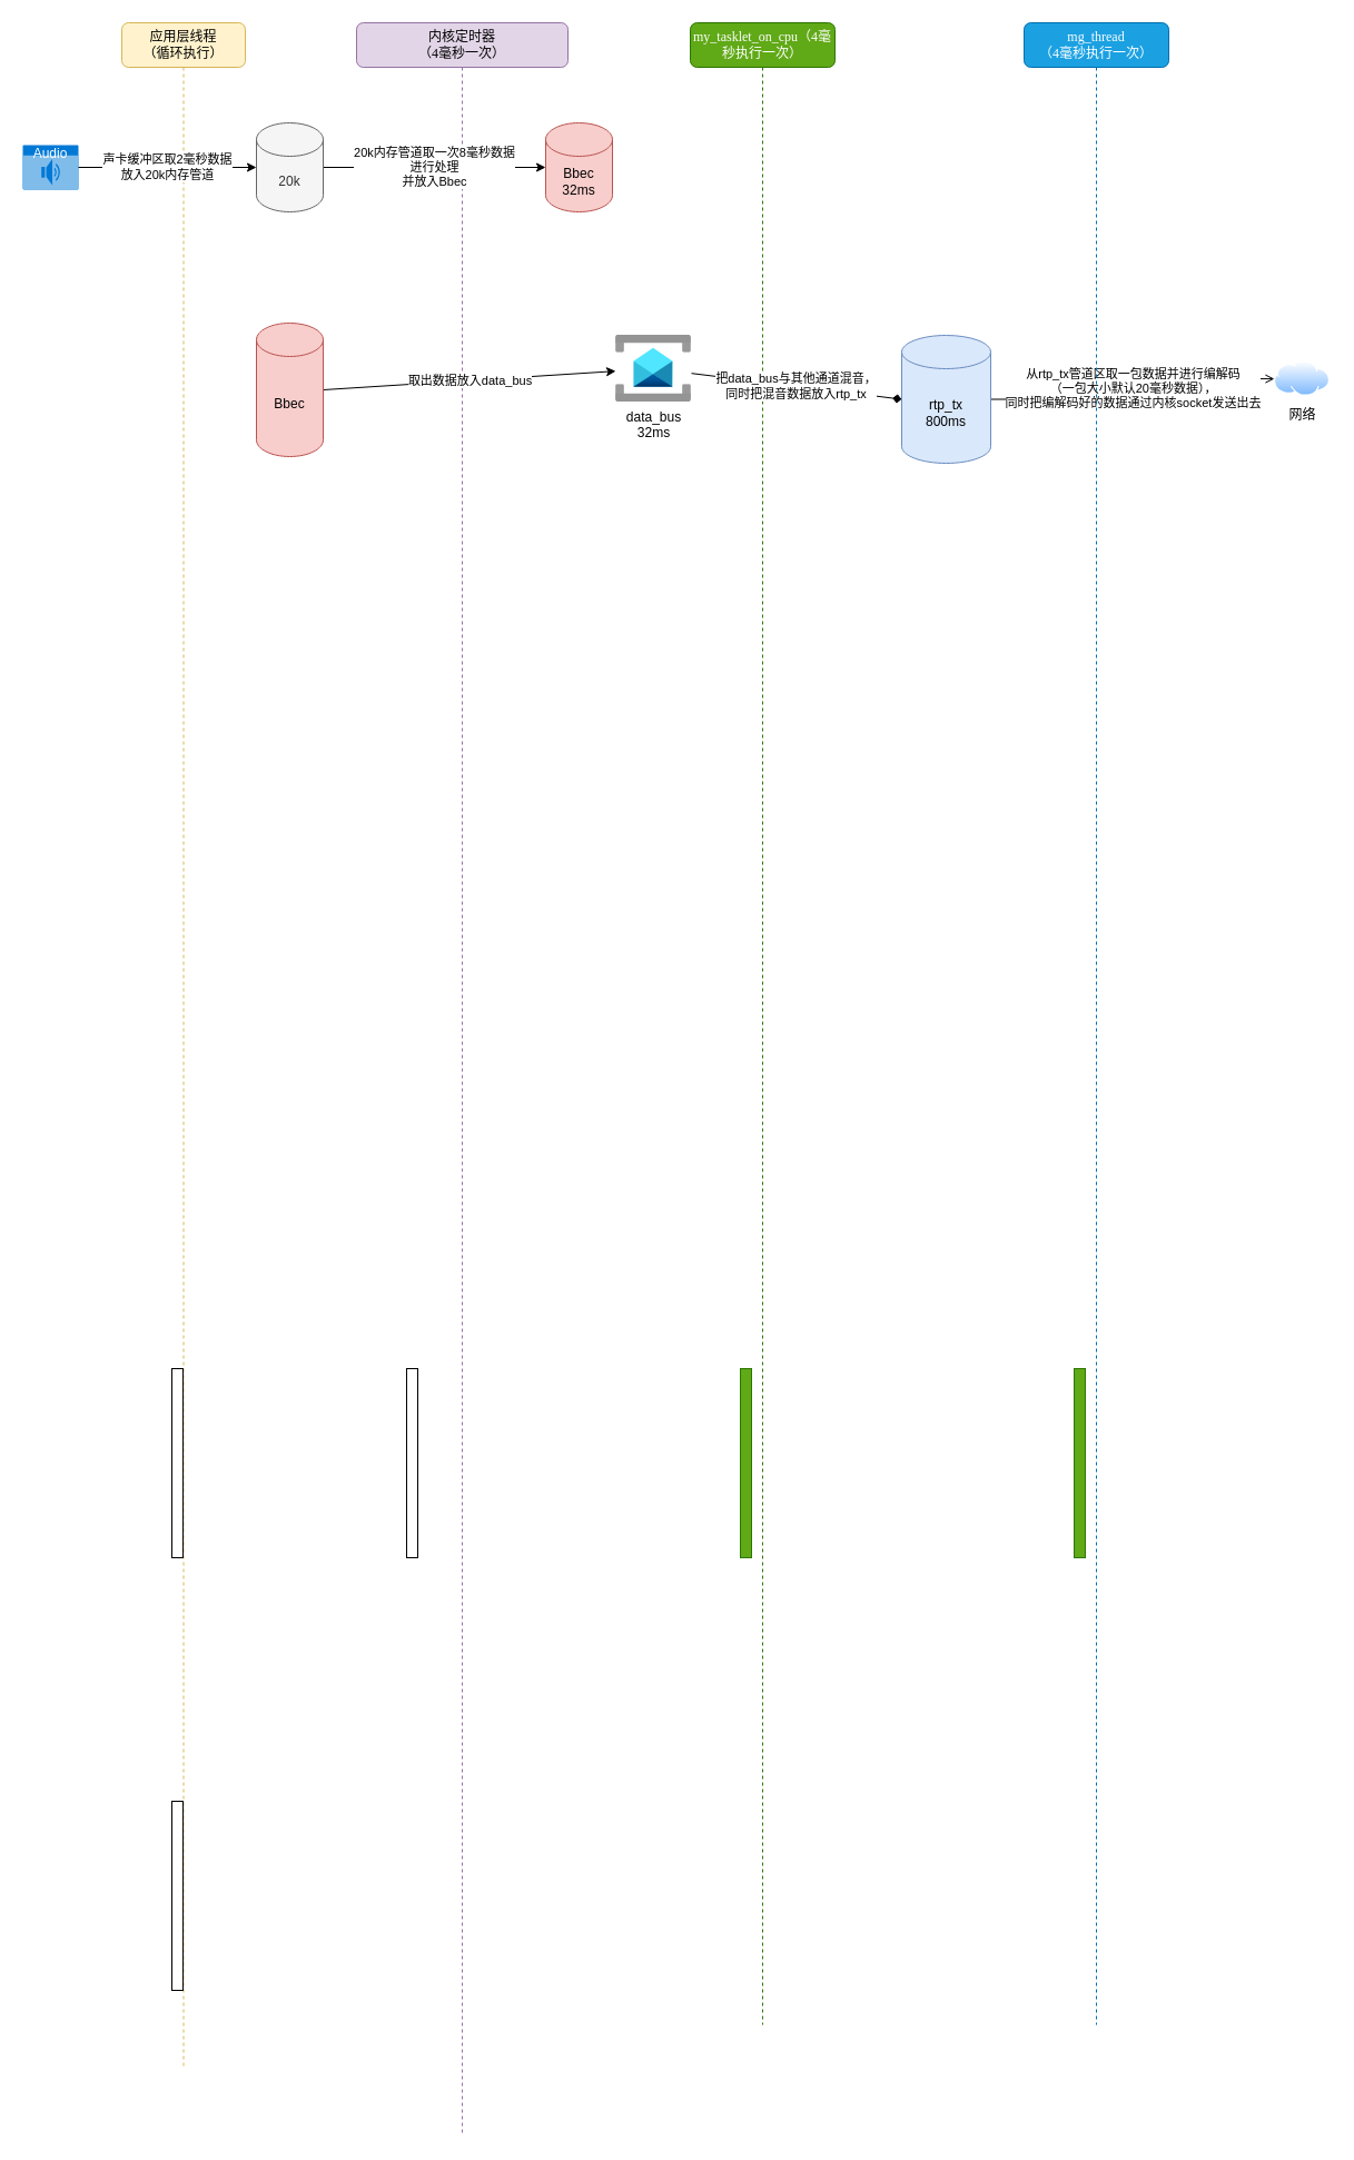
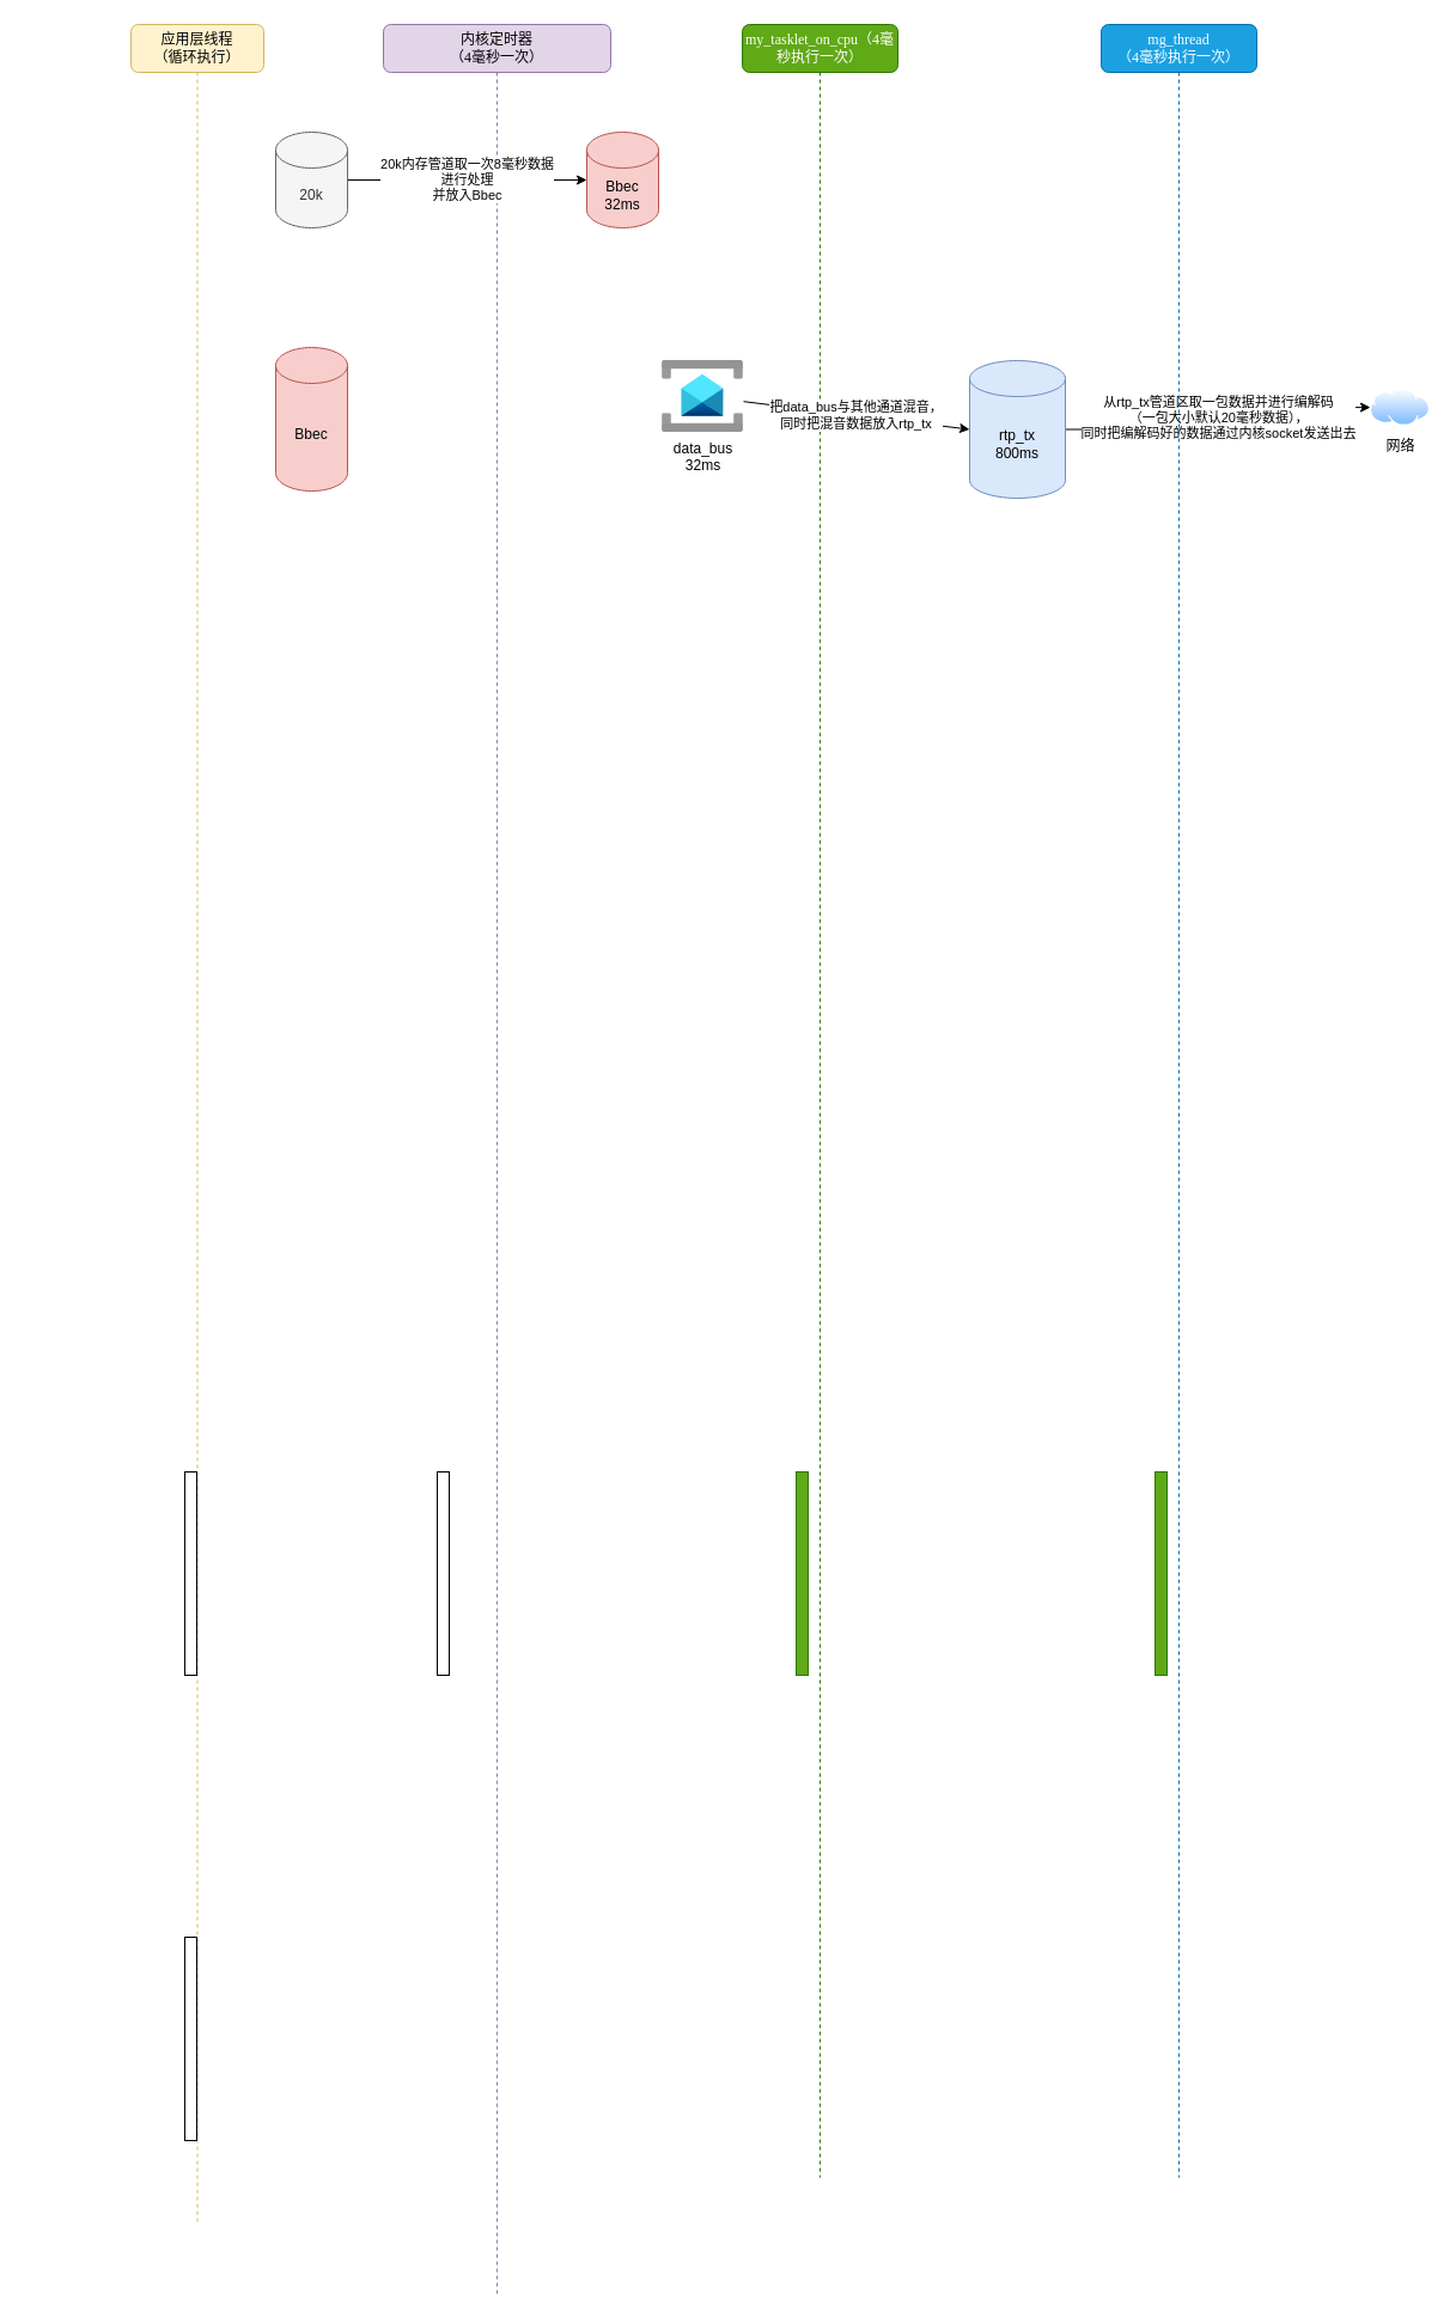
- <mxCell id="5" value="Audio" style="html=1;whiteSpace=wrap;strokeColor=none;fillColor=#0079D6;labelPosition=center;verticalLabelPosition=middle;verticalAlign=top;align=center;fontSize=12;outlineConnect=0;spacingTop=-6;fontColor=#FFFFFF;sketch=0;shape=mxgraph.sitemap.audio;" vertex="1" parent="1"><mxGeometry x="20" y="130" width="50" height="40" as="geometry" /></mxCell>
- <mxCell id="12" value="声卡缓冲区取2毫秒数据&lt;br&gt;放入20k内存管道" style="edgeStyle=orthogonalEdgeStyle;rounded=0;orthogonalLoop=1;jettySize=auto;html=1;entryX=0;entryY=0.5;entryDx=0;entryDy=0;entryPerimeter=0;" edge="1" parent="1" source="5" target="9"><mxGeometry relative="1" as="geometry" /></mxCell>
- <mxCell id="15" value="从rtp_tx管道区取一包数据并进行编解码&lt;br&gt;（一包大小默认20毫秒数据），&lt;br&gt;同时把编解码好的数据通过内核socket发送出去" style="edgeStyle=orthogonalEdgeStyle;rounded=0;orthogonalLoop=1;jettySize=auto;html=1;endArrow=open;" edge="1" parent="1" source="16" target="21"><mxGeometry x="-0.001" relative="1" as="geometry"><mxPoint as="offset" /></mxGeometry></mxCell>
+ <mxCell id="15" value="从rtp_tx管道区取一包数据并进行编解码&lt;br&gt;（一包大小默认20毫秒数据），&lt;br&gt;同时把编解码好的数据通过内核socket发送出去" style="edgeStyle=orthogonalEdgeStyle;rounded=0;orthogonalLoop=1;jettySize=auto;html=1;" edge="1" parent="1" source="16" target="21"><mxGeometry x="-0.001" relative="1" as="geometry"><mxPoint as="offset" /></mxGeometry></mxCell>
- <mxCell id="10" value="取出数据放入data_bus" style="rounded=0;orthogonalLoop=1;jettySize=auto;html=1;exitX=1;exitY=0.5;exitDx=0;exitDy=0;exitPerimeter=0;" edge="1" parent="1" source="18" target="22"><mxGeometry x="-0.001" relative="1" as="geometry"><mxPoint x="500" y="350.429" as="targetPoint" /><mxPoint as="offset" /></mxGeometry></mxCell>
- <mxCell id="17" value="把data_bus与其他通道混音，&lt;br&gt;同时把混音数据放入rtp_tx" style="rounded=0;orthogonalLoop=1;jettySize=auto;html=1;entryX=0;entryY=0.5;entryDx=0;entryDy=0;entryPerimeter=0;endArrow=diamond;" edge="1" parent="1" source="22" target="16"><mxGeometry relative="1" as="geometry"><mxPoint x="660" y="350.429" as="sourcePoint" /></mxGeometry></mxCell>
+ <mxCell id="17" value="把data_bus与其他通道混音，&lt;br&gt;同时把混音数据放入rtp_tx" style="rounded=0;orthogonalLoop=1;jettySize=auto;html=1;entryX=0;entryY=0.5;entryDx=0;entryDy=0;entryPerimeter=0;" edge="1" parent="1" source="22" target="16"><mxGeometry relative="1" as="geometry"><mxPoint x="660" y="350.429" as="sourcePoint" /></mxGeometry></mxCell>
